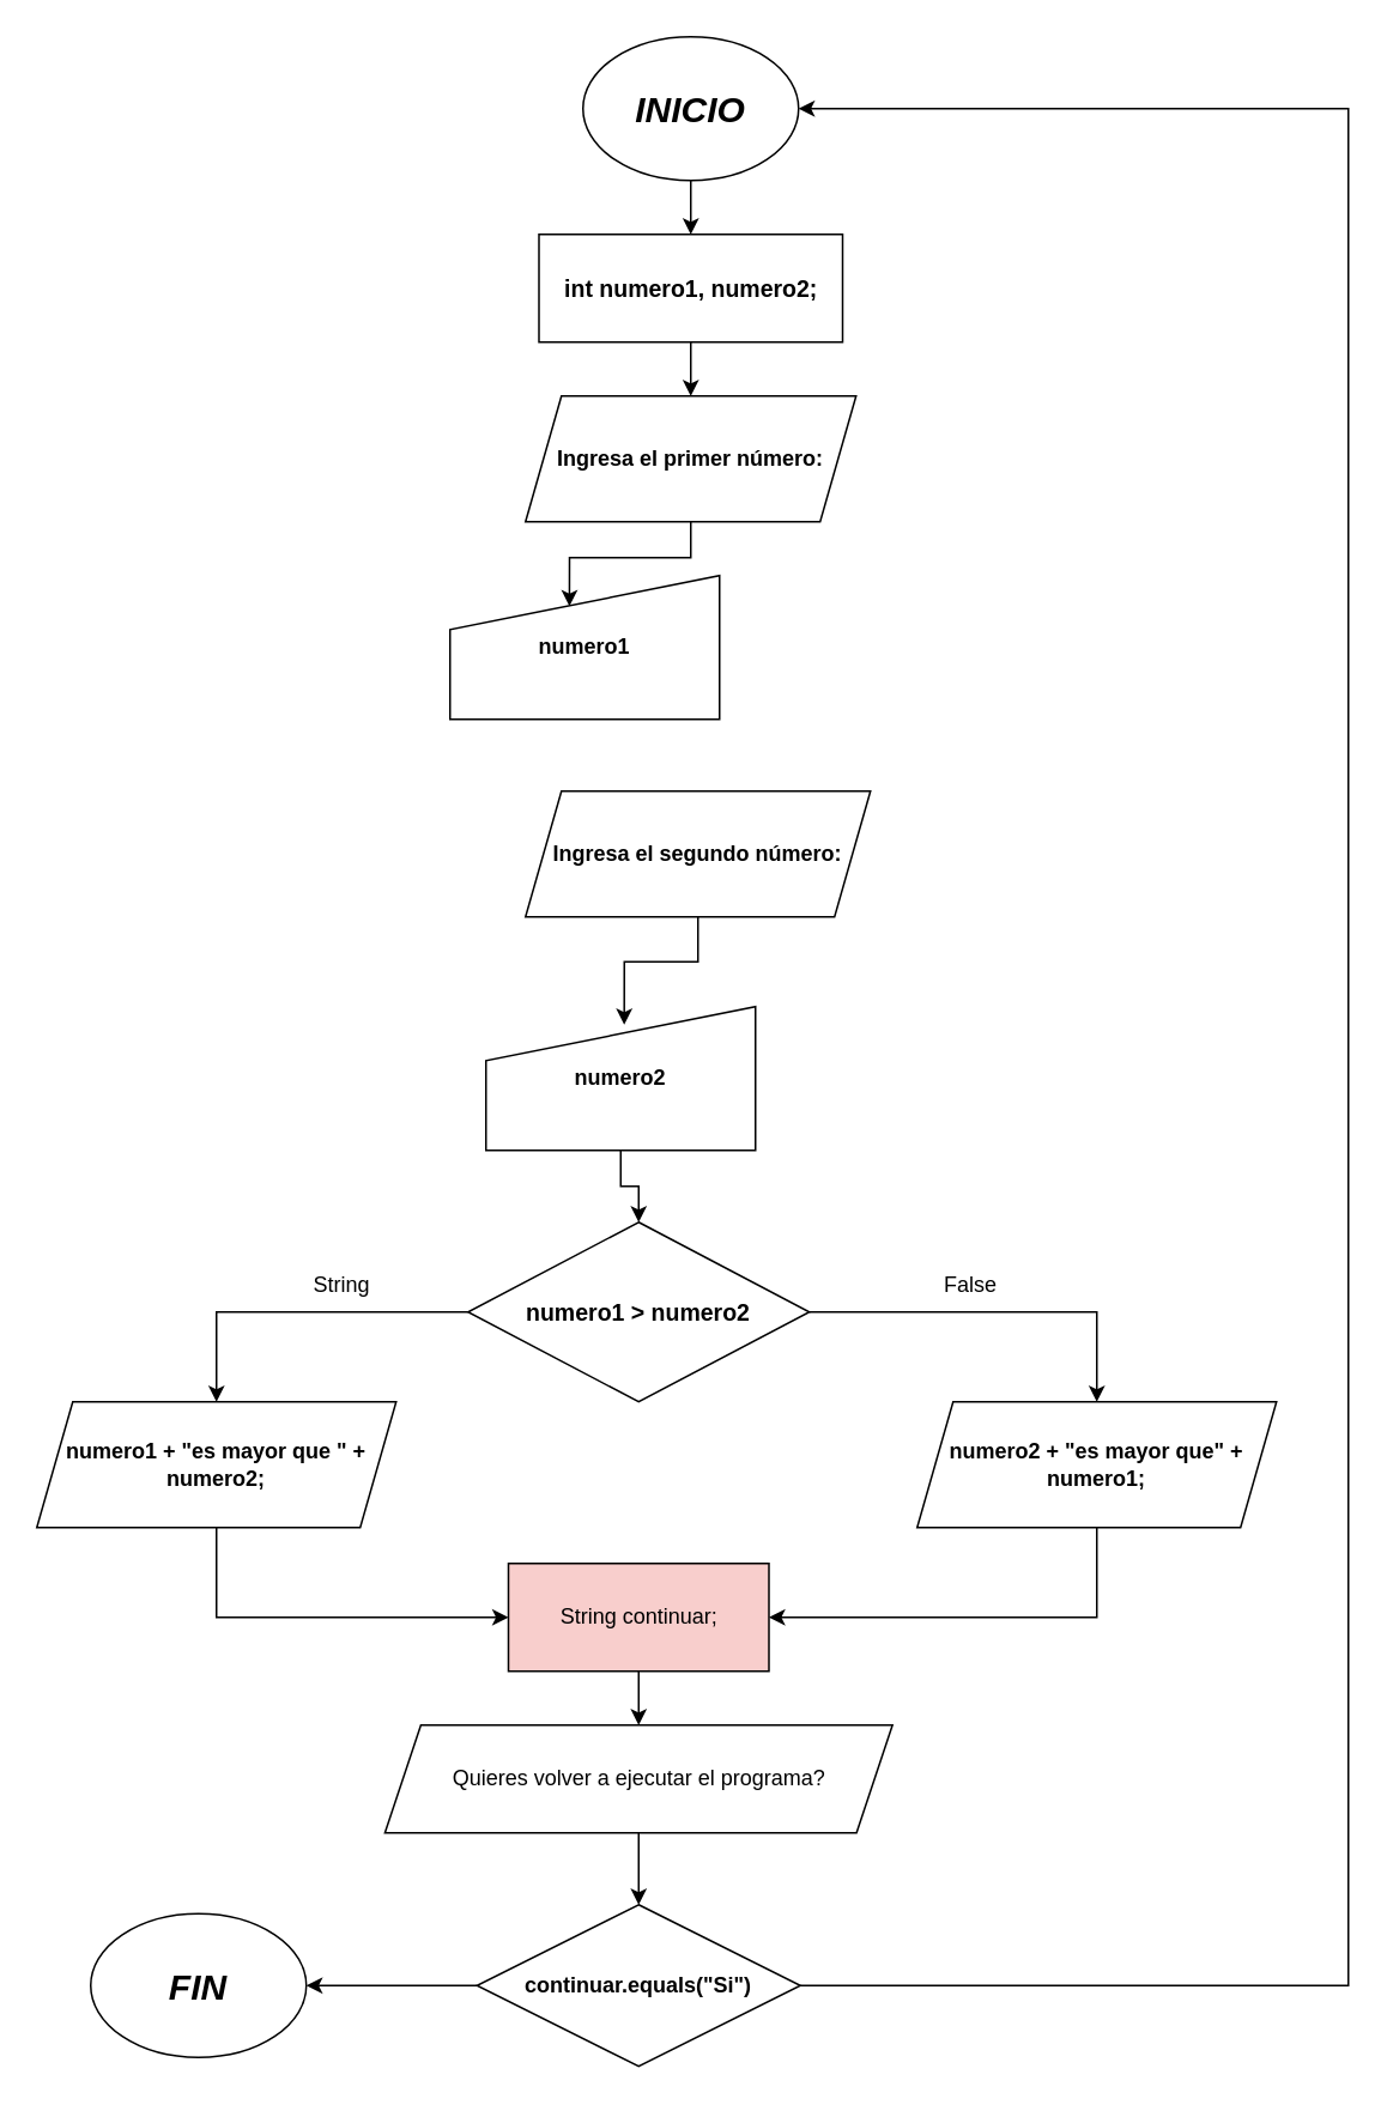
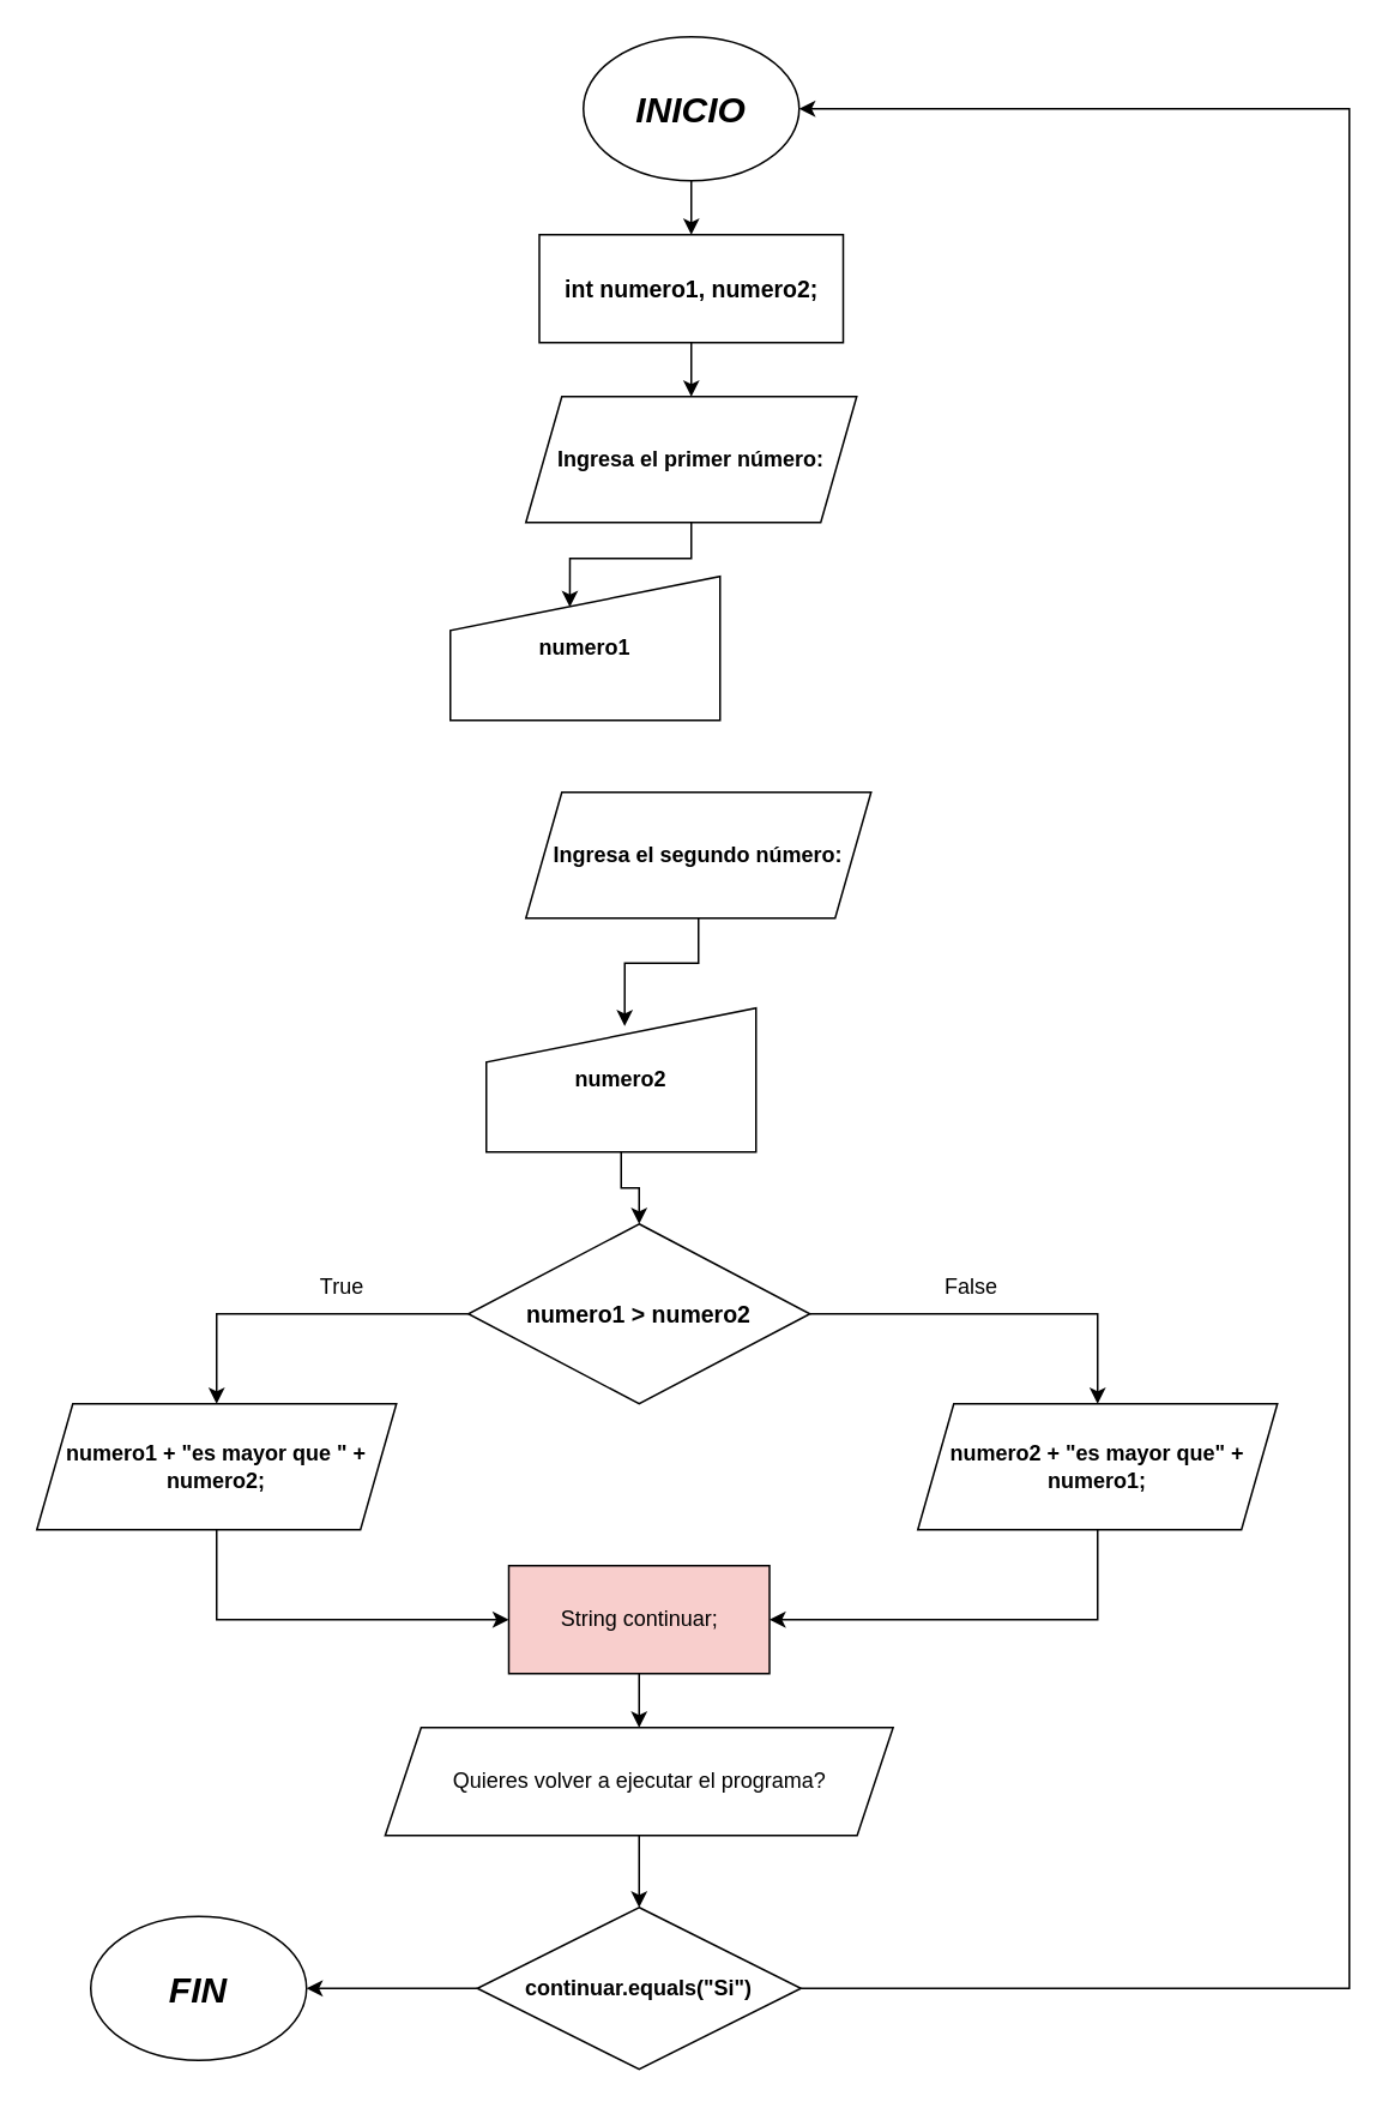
- <mxCell id="20" value="String" style="text;html=1;strokeColor=none;fillColor=none;align=center;verticalAlign=middle;whiteSpace=wrap;rounded=0;" vertex="1" parent="1"><mxGeometry x="160" y="700" width="60" height="30" as="geometry" /></mxCell>
+ <mxCell id="20" value="True" style="text;html=1;strokeColor=none;fillColor=none;align=center;verticalAlign=middle;whiteSpace=wrap;rounded=0;" vertex="1" parent="1"><mxGeometry x="160" y="700" width="60" height="30" as="geometry" /></mxCell>
